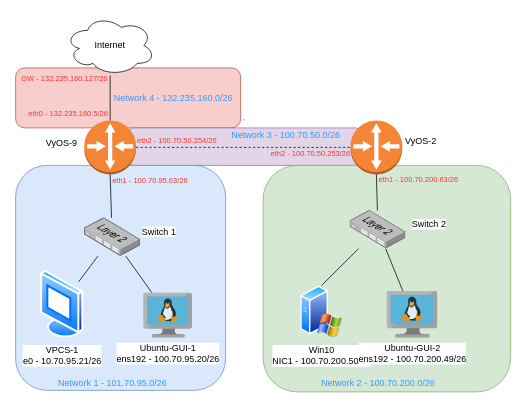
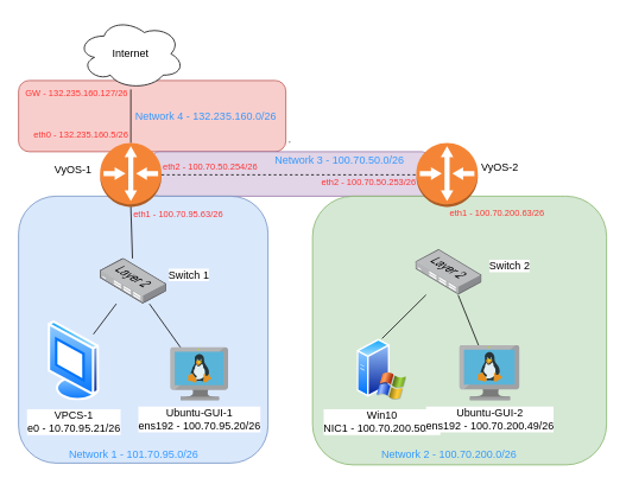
- <mxCell id="6" value="&lt;font style=&quot;font-size: 12px&quot;&gt;VyOS-9&lt;/font&gt;" style="outlineConnect=0;dashed=0;verticalLabelPosition=bottom;verticalAlign=top;align=center;html=1;shape=mxgraph.aws3.router;fillColor=#F58536;gradientColor=none;fontSize=8;movableLabel=1;" parent="1" vertex="1"><mxGeometry x="111.5" y="160" width="69" height="72" as="geometry"><mxPoint x="-65" y="-56" as="offset" /></mxGeometry></mxCell>
+ <mxCell id="6" value="&lt;font style=&quot;font-size: 12px&quot;&gt;VyOS-1&lt;/font&gt;" style="outlineConnect=0;dashed=0;verticalLabelPosition=bottom;verticalAlign=top;align=center;html=1;shape=mxgraph.aws3.router;fillColor=#F58536;gradientColor=none;fontSize=8;movableLabel=1;" parent="1" vertex="1"><mxGeometry x="111.5" y="160" width="69" height="72" as="geometry"><mxPoint x="-65" y="-56" as="offset" /></mxGeometry></mxCell>
- <mxCell id="21" value="" style="endArrow=none;html=1;fontSize=8;entryX=0.5;entryY=1;entryDx=0;entryDy=0;entryPerimeter=0;" edge="1" parent="1" source="17" target="7"><mxGeometry width="50" height="50" relative="1" as="geometry"><mxPoint x="157.875" y="300" as="sourcePoint" /><mxPoint x="156" y="242" as="targetPoint" /></mxGeometry></mxCell>
